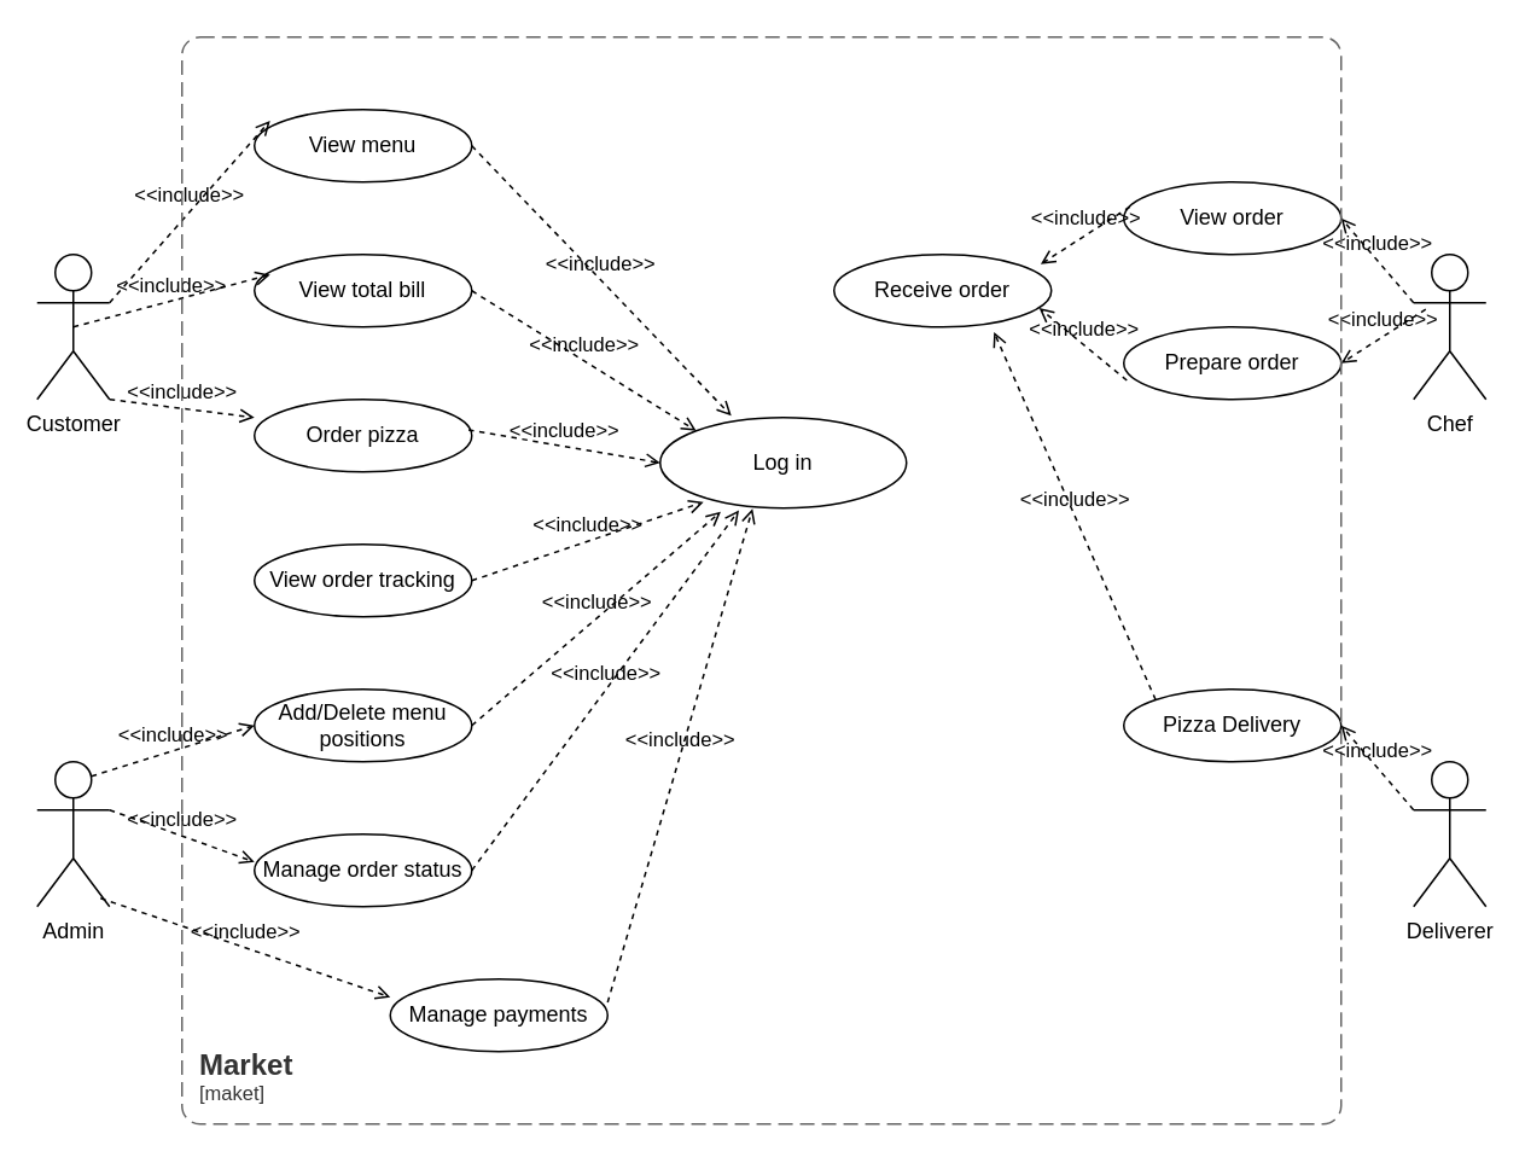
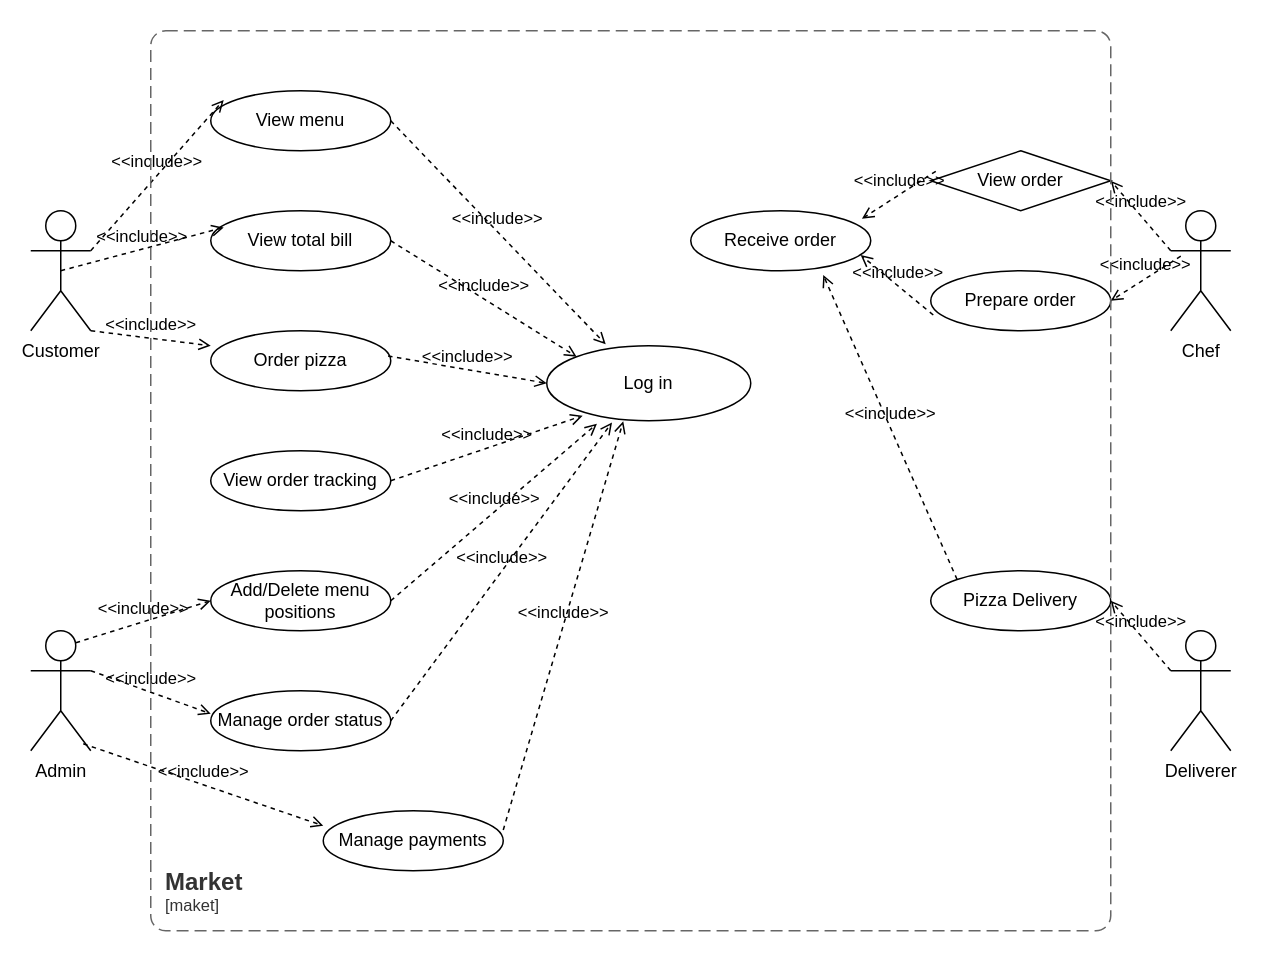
- <mxCell id="27" value="View order" style="ellipse;whiteSpace=wrap;html=1;" vertex="1" parent="1"><mxGeometry x="620" y="100" width="120" height="40" as="geometry" /></mxCell>
+ <mxCell id="27" value="View order" style="rhombus;whiteSpace=wrap;html=1;" vertex="1" parent="1"><mxGeometry x="620" y="100" width="120" height="40" as="geometry" /></mxCell>
